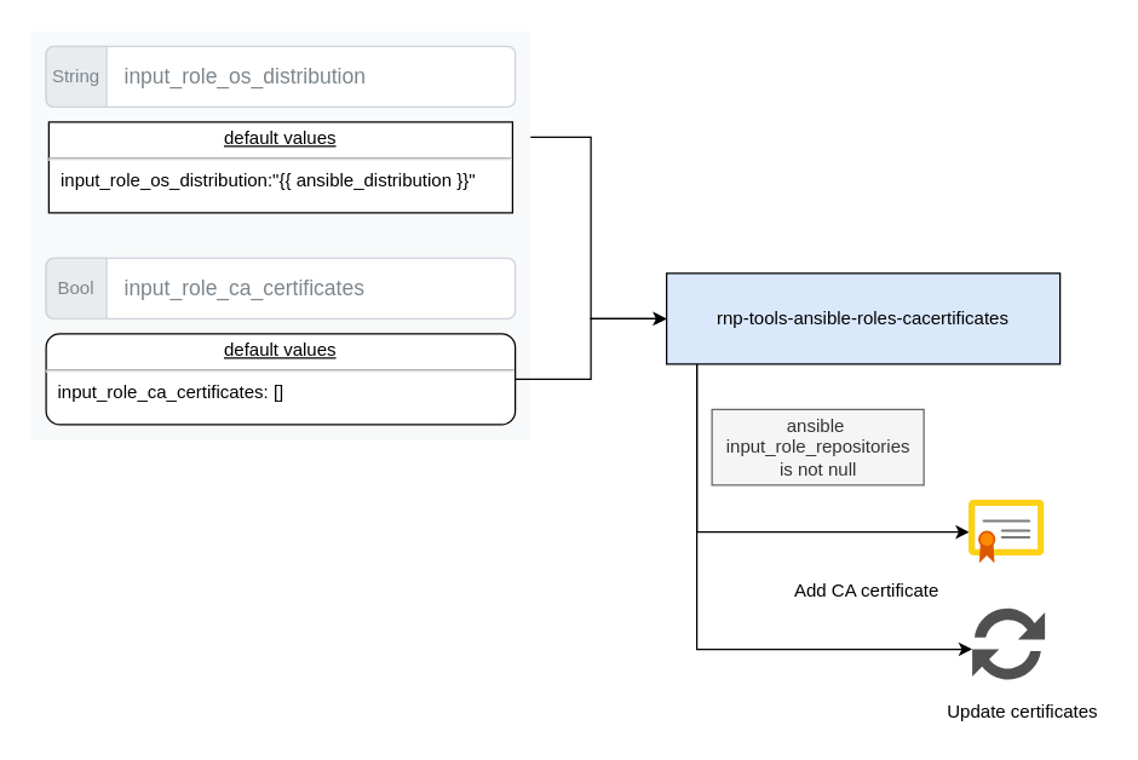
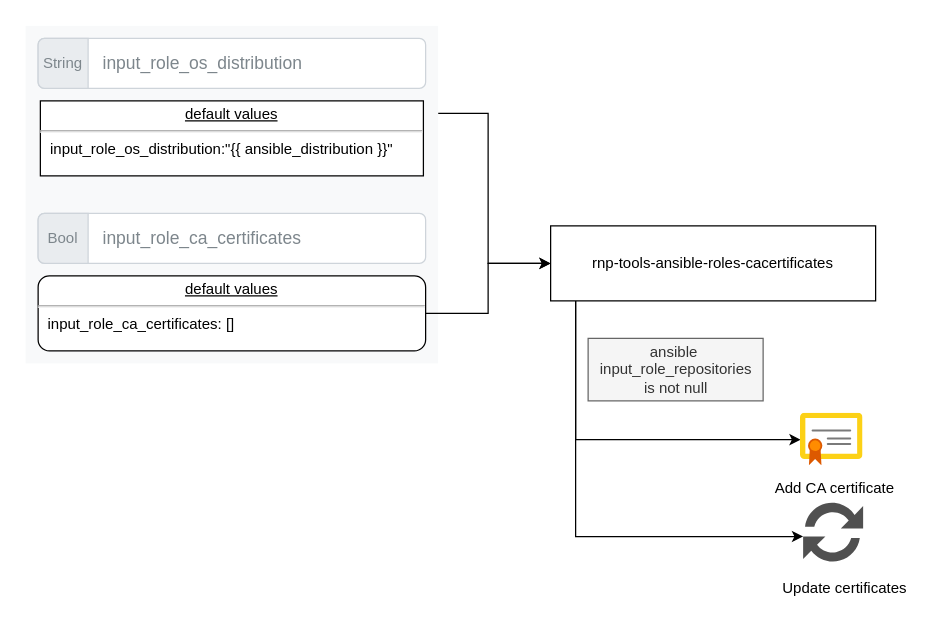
- <mxCell id="13" style="edgeStyle=orthogonalEdgeStyle;rounded=0;orthogonalLoop=1;jettySize=auto;html=1;entryX=0;entryY=0.5;entryDx=0;entryDy=0;endArrow=open;" parent="1" source="14" target="4" edge="1"><mxGeometry relative="1" as="geometry" /></mxCell>
+ <mxCell id="13" style="edgeStyle=orthogonalEdgeStyle;rounded=0;orthogonalLoop=1;jettySize=auto;html=1;entryX=0;entryY=0.5;entryDx=0;entryDy=0;" parent="1" source="14" target="4" edge="1"><mxGeometry relative="1" as="geometry" /></mxCell>
- <mxCell id="4" value="rnp-tools-ansible-roles-cacertificates" style="rounded=0;whiteSpace=wrap;html=1;fillColor=#dae8fc;" parent="1" vertex="1"><mxGeometry x="440" y="180" width="260" height="60" as="geometry" /></mxCell>
+ <mxCell id="4" value="rnp-tools-ansible-roles-cacertificates" style="rounded=0;whiteSpace=wrap;html=1;" parent="1" vertex="1"><mxGeometry x="440" y="180" width="260" height="60" as="geometry" /></mxCell>
- <mxCell id="16" value="Add CA certificate" style="text;html=1;align=center;verticalAlign=middle;resizable=0;points=[];autosize=1;strokeColor=none;" parent="1" vertex="1"><mxGeometry x="517" y="380" width="110" height="20" as="geometry" /></mxCell>
+ <mxCell id="16" value="Add CA certificate" style="text;html=1;align=center;verticalAlign=middle;resizable=0;points=[];autosize=1;strokeColor=none;" parent="1" vertex="1"><mxGeometry x="612" y="380" width="110" height="20" as="geometry" /></mxCell>
